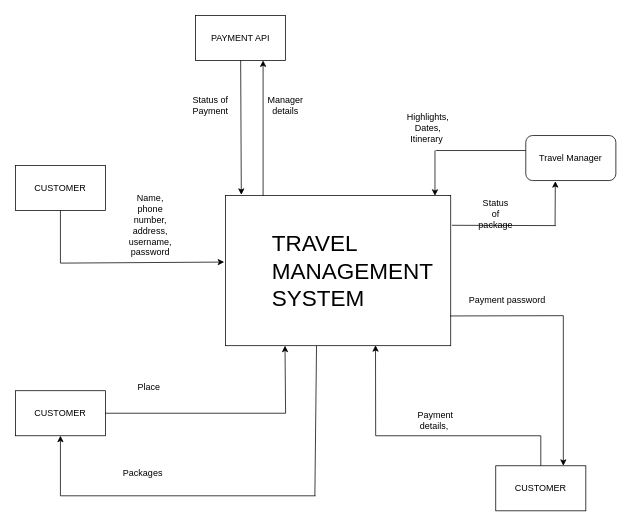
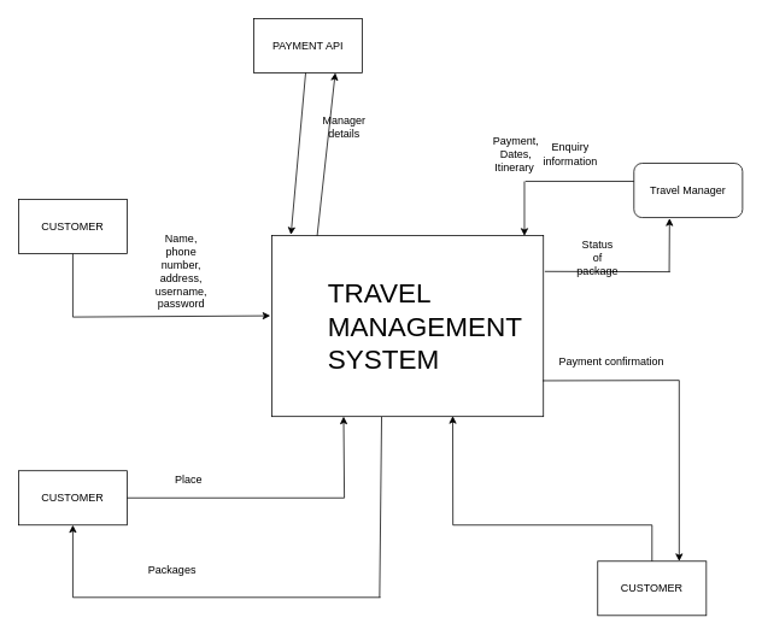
- <mxCell id="30" value="PAYMENT API" style="rounded=0;whiteSpace=wrap;html=1;" parent="1" vertex="1"><mxGeometry x="260" y="20" width="120" height="60" as="geometry" /></mxCell>
+ <mxCell id="30" value="PAYMENT API" style="rounded=0;whiteSpace=wrap;html=1;" parent="1" vertex="1"><mxGeometry x="280" y="20" width="120" height="60" as="geometry" /></mxCell>
- <mxCell id="33" value="Status of Payment" style="text;html=1;strokeColor=none;fillColor=none;align=center;verticalAlign=middle;whiteSpace=wrap;rounded=0;" parent="1" vertex="1"><mxGeometry x="260" y="130" width="40" height="20" as="geometry" /></mxCell>
- <mxCell id="27" value="Highlights, Dates, Itinerary&amp;nbsp;" style="text;html=1;strokeColor=none;fillColor=none;align=center;verticalAlign=middle;whiteSpace=wrap;rounded=0;" parent="1" vertex="1"><mxGeometry x="550" y="160" width="40" height="20" as="geometry" /></mxCell>
+ <mxCell id="27" value="Payment, Dates, Itinerary&amp;nbsp;" style="text;html=1;strokeColor=none;fillColor=none;align=center;verticalAlign=middle;whiteSpace=wrap;rounded=0;" parent="1" vertex="1"><mxGeometry x="550" y="160" width="40" height="20" as="geometry" /></mxCell>
+ <mxCell id="28" value="Enquiry information" style="text;html=1;strokeColor=none;fillColor=none;align=center;verticalAlign=middle;whiteSpace=wrap;rounded=0;" parent="1" vertex="1"><mxGeometry x="610" y="160" width="40" height="20" as="geometry" /></mxCell>
- <mxCell id="36" value="Payment password" style="text;html=1;align=center;verticalAlign=middle;resizable=0;points=[];;autosize=1;" vertex="1" parent="1"><mxGeometry x="610" y="390" width="130" height="20" as="geometry" /></mxCell>
+ <mxCell id="36" value="Payment confirmation" style="text;html=1;align=center;verticalAlign=middle;resizable=0;points=[];;autosize=1;" vertex="1" parent="1"><mxGeometry x="610" y="390" width="130" height="20" as="geometry" /></mxCell>
- <mxCell id="11" value="Place&amp;nbsp;" style="text;html=1;strokeColor=none;fillColor=none;align=center;verticalAlign=middle;whiteSpace=wrap;rounded=0;" parent="1" vertex="1"><mxGeometry x="180" y="505" width="40" height="20" as="geometry" /></mxCell>
+ <mxCell id="11" value="Place&amp;nbsp;" style="text;html=1;strokeColor=none;fillColor=none;align=center;verticalAlign=middle;whiteSpace=wrap;rounded=0;" parent="1" vertex="1"><mxGeometry x="190" y="520" width="40" height="20" as="geometry" /></mxCell>
- <mxCell id="35" value="Payment details,&amp;nbsp;" style="text;html=1;strokeColor=none;fillColor=none;align=center;verticalAlign=middle;whiteSpace=wrap;rounded=0;" parent="1" vertex="1"><mxGeometry x="560" y="550" width="40" height="20" as="geometry" /></mxCell>
